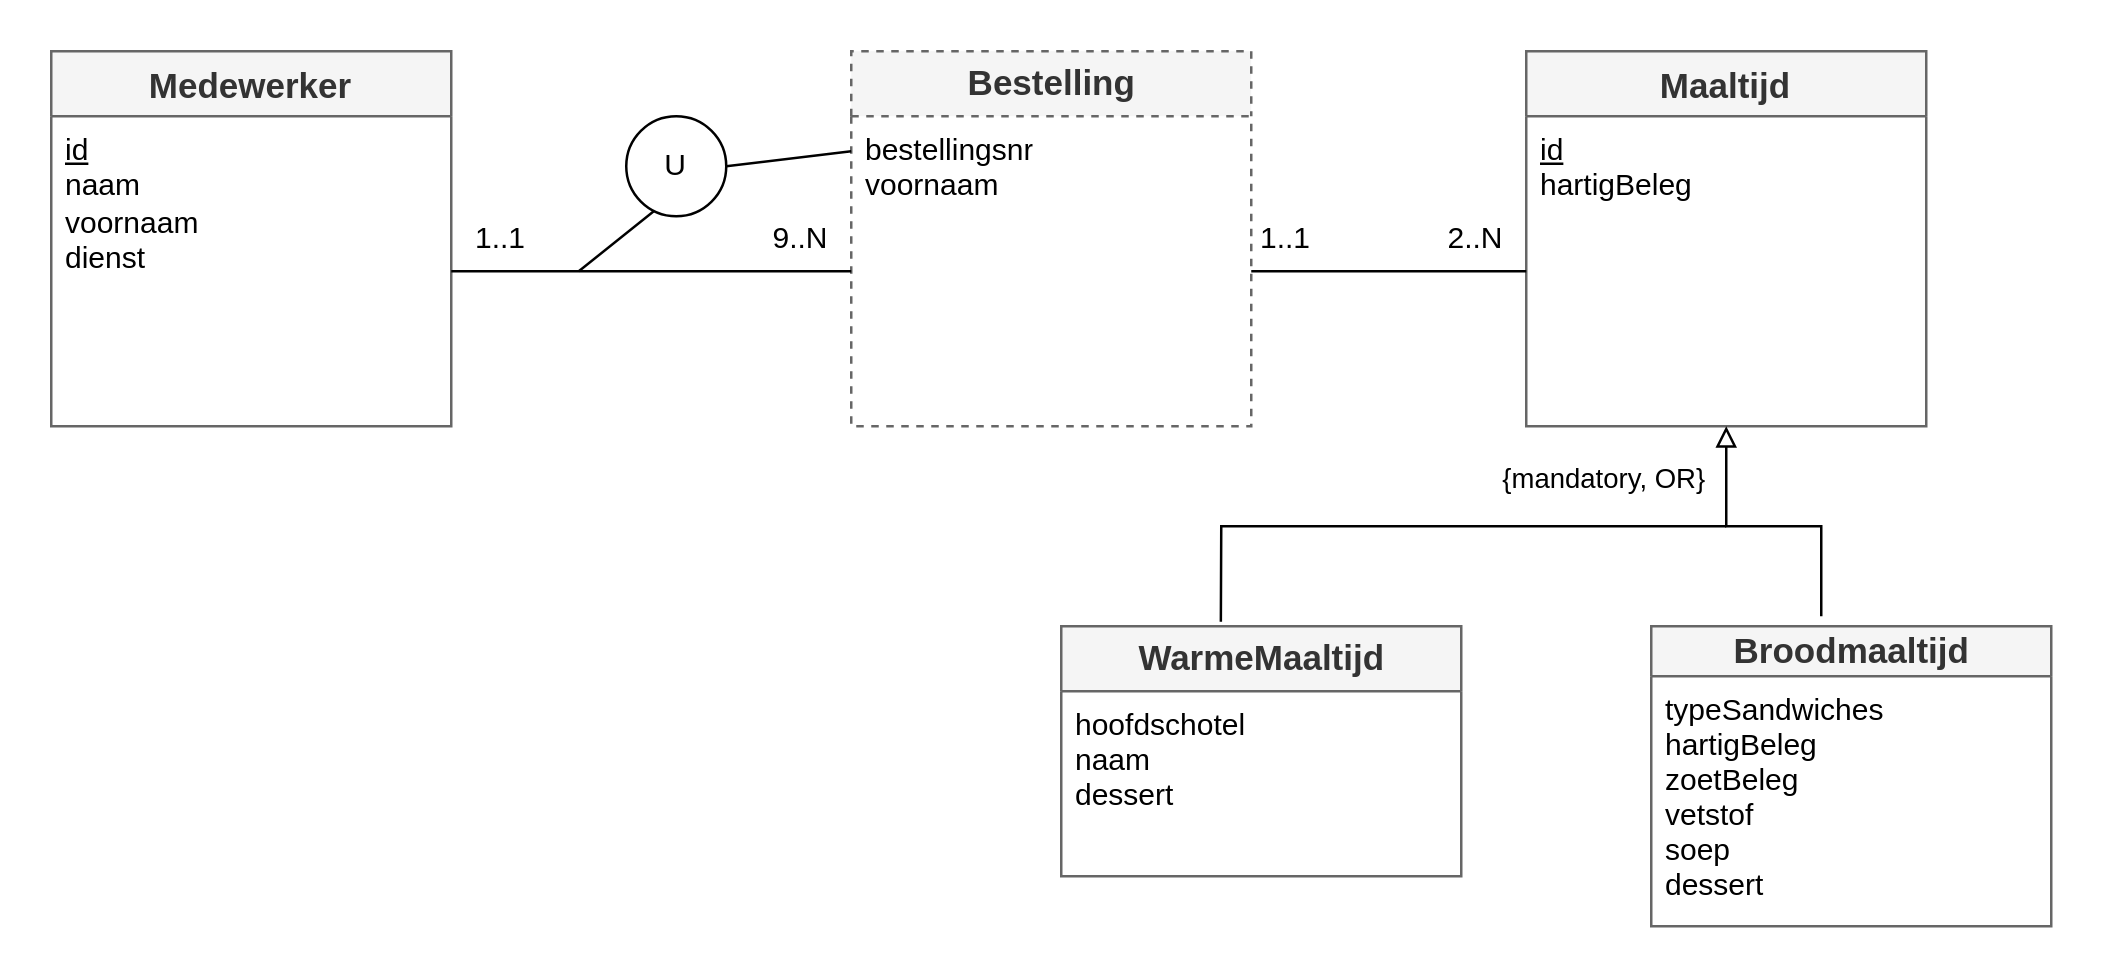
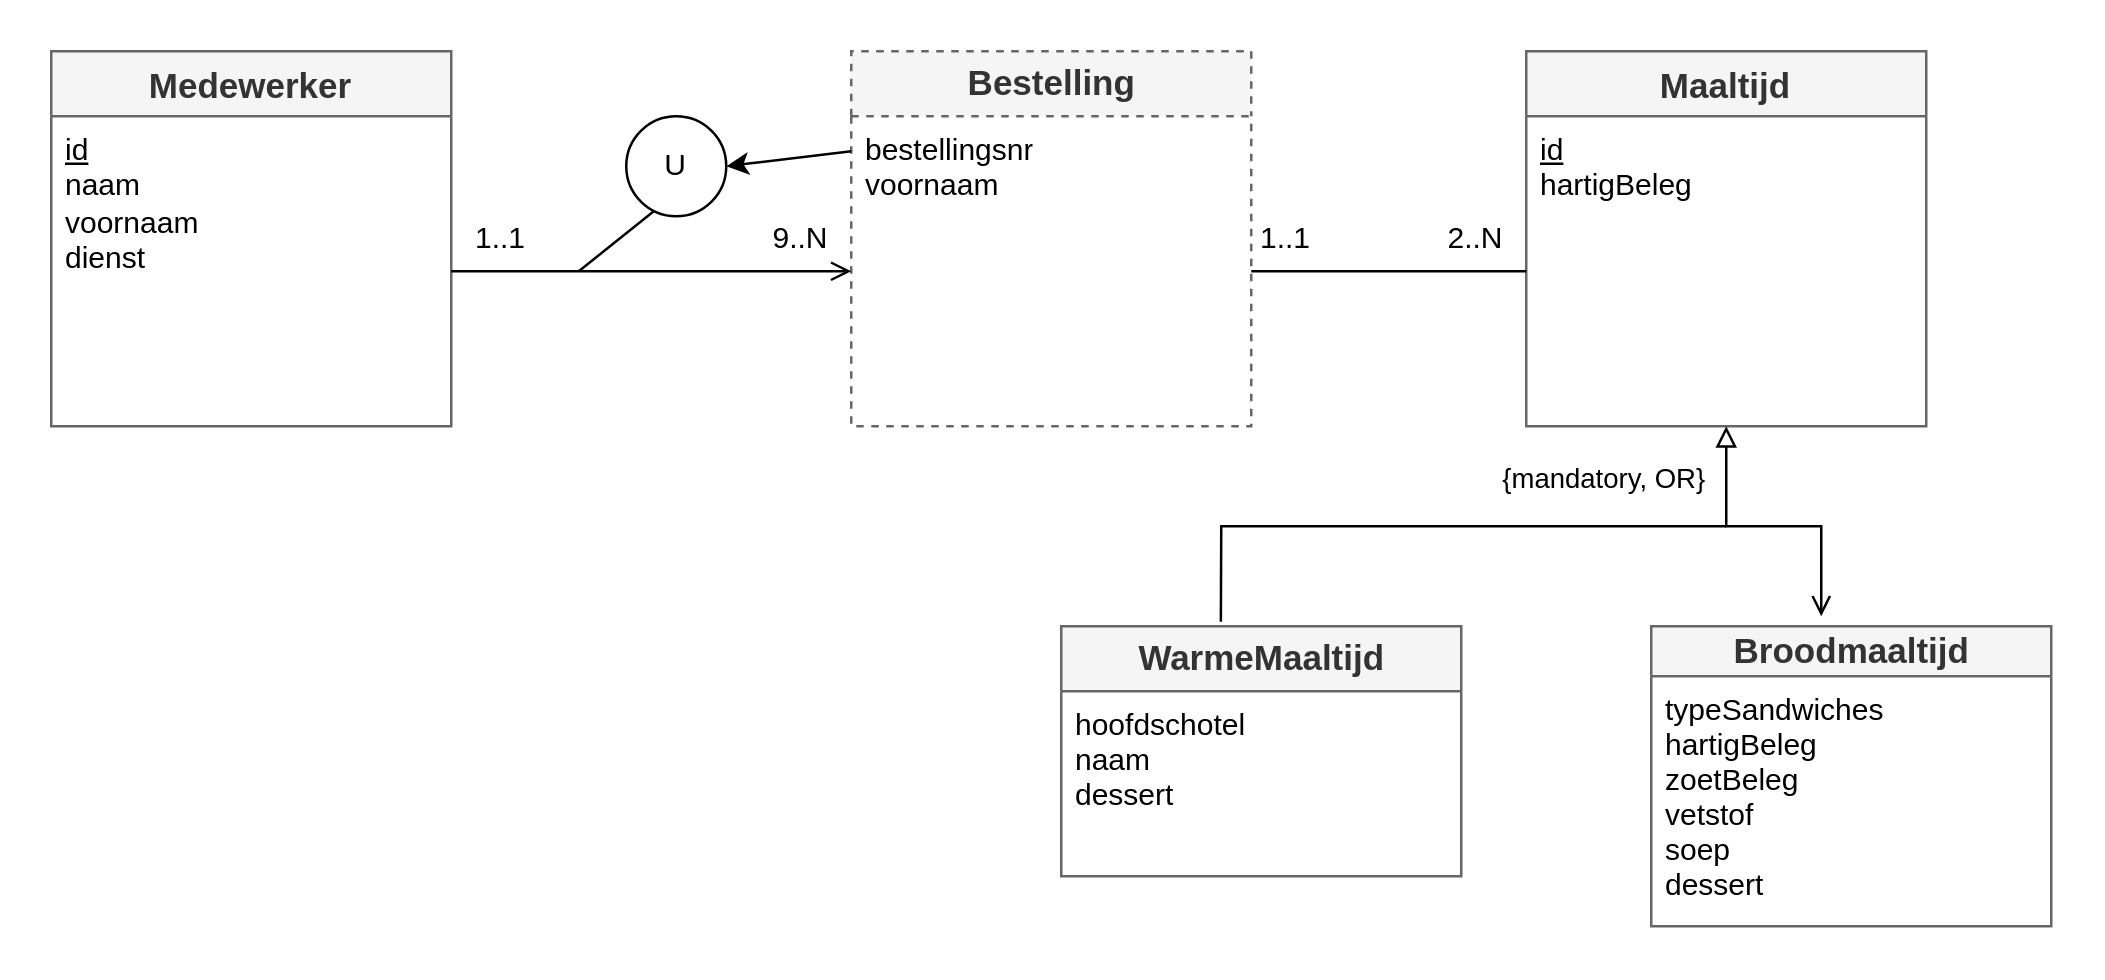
- <mxCell id="22" value="" style="endArrow=none;html=1;rounded=0;entryX=1;entryY=0.5;entryDx=0;entryDy=0;exitX=0;exitY=0.113;exitDx=0;exitDy=0;exitPerimeter=0;" edge="1" parent="1" source="5" target="21"><mxGeometry width="50" height="50" relative="1" as="geometry"><mxPoint x="340" y="82" as="sourcePoint" /><mxPoint x="480" y="180" as="targetPoint" /></mxGeometry></mxCell>
+ <mxCell id="22" value="" style="endArrow=classic;html=1;rounded=0;entryX=1;entryY=0.5;entryDx=0;entryDy=0;exitX=0;exitY=0.113;exitDx=0;exitDy=0;exitPerimeter=0;" edge="1" parent="1" source="5" target="21"><mxGeometry width="50" height="50" relative="1" as="geometry"><mxPoint x="340" y="82" as="sourcePoint" /><mxPoint x="480" y="180" as="targetPoint" /></mxGeometry></mxCell>
- <mxCell id="6" value="" style="endArrow=none;html=1;rounded=0;exitX=1;exitY=0.5;exitDx=0;exitDy=0;entryX=0;entryY=0.5;entryDx=0;entryDy=0;" edge="1" parent="1" source="3" target="5"><mxGeometry width="50" height="50" relative="1" as="geometry"><mxPoint x="360" y="250" as="sourcePoint" /><mxPoint x="290" y="180" as="targetPoint" /></mxGeometry></mxCell>
+ <mxCell id="6" value="" style="endArrow=open;html=1;rounded=0;exitX=1;exitY=0.5;exitDx=0;exitDy=0;entryX=0;entryY=0.5;entryDx=0;entryDy=0;" edge="1" parent="1" source="3" target="5"><mxGeometry width="50" height="50" relative="1" as="geometry"><mxPoint x="360" y="250" as="sourcePoint" /><mxPoint x="290" y="180" as="targetPoint" /></mxGeometry></mxCell>
- <mxCell id="18" value="" style="edgeStyle=orthogonalEdgeStyle;fontSize=12;html=1;endArrow=none;startArrow=block;rounded=0;startFill=0;endFill=0;exitX=0.5;exitY=1;exitDx=0;exitDy=0;exitPerimeter=0;entryX=0.425;entryY=-0.033;entryDx=0;entryDy=0;entryPerimeter=0;" edge="1" parent="1" source="10" target="13"><mxGeometry width="100" height="100" relative="1" as="geometry"><mxPoint x="660" y="220" as="sourcePoint" /><mxPoint x="660" y="260" as="targetPoint" /><Array as="points"><mxPoint x="690" y="210" /><mxPoint x="728" y="210" /></Array></mxGeometry></mxCell>
+ <mxCell id="18" value="" style="edgeStyle=orthogonalEdgeStyle;fontSize=12;html=1;endArrow=open;startArrow=block;rounded=0;startFill=0;endFill=0;exitX=0.5;exitY=1;exitDx=0;exitDy=0;exitPerimeter=0;entryX=0.425;entryY=-0.033;entryDx=0;entryDy=0;entryPerimeter=0;" edge="1" parent="1" source="10" target="13"><mxGeometry width="100" height="100" relative="1" as="geometry"><mxPoint x="660" y="220" as="sourcePoint" /><mxPoint x="660" y="260" as="targetPoint" /><Array as="points"><mxPoint x="690" y="210" /><mxPoint x="728" y="210" /></Array></mxGeometry></mxCell>
